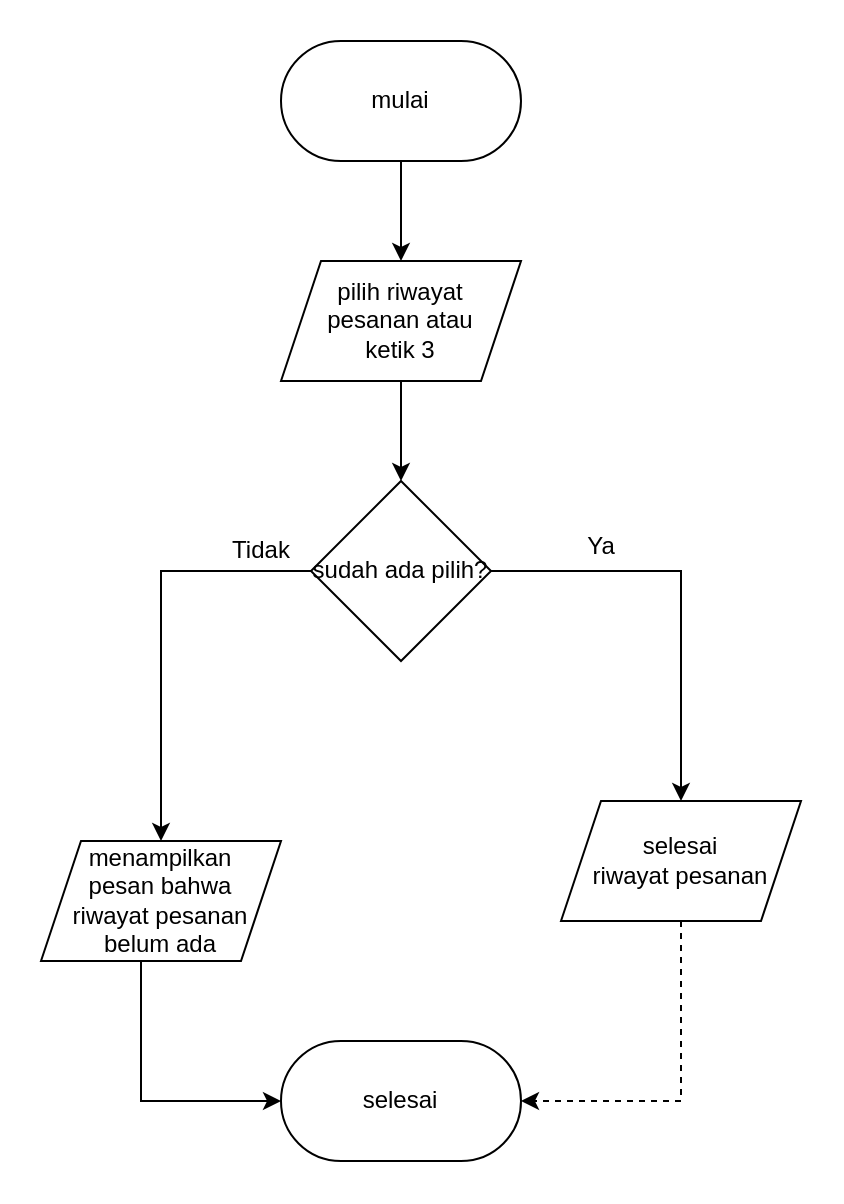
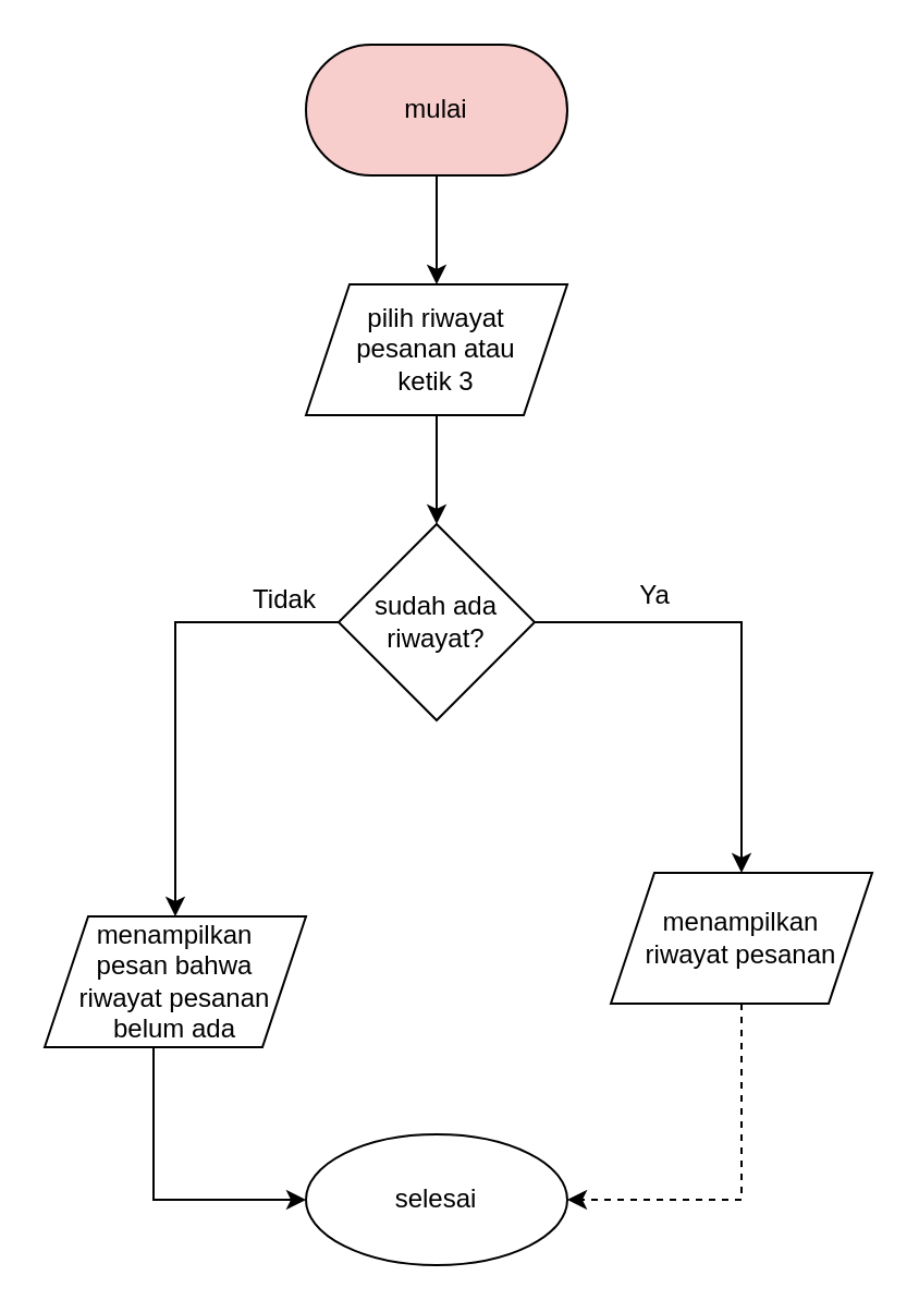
- <mxCell id="3" value="mulai" style="rounded=1;whiteSpace=wrap;html=1;arcSize=50;" vertex="1" parent="1"><mxGeometry x="140" y="20" width="120" height="60" as="geometry" /></mxCell>
+ <mxCell id="3" value="mulai" style="rounded=1;whiteSpace=wrap;html=1;arcSize=50;fillColor=#f8cecc;" vertex="1" parent="1"><mxGeometry x="140" y="20" width="120" height="60" as="geometry" /></mxCell>
- <mxCell id="8" value="sudah ada pilih?" style="rhombus;whiteSpace=wrap;html=1;" vertex="1" parent="1"><mxGeometry x="155" y="240" width="90" height="90" as="geometry" /></mxCell>
+ <mxCell id="8" value="sudah ada riwayat?" style="rhombus;whiteSpace=wrap;html=1;" vertex="1" parent="1"><mxGeometry x="155" y="240" width="90" height="90" as="geometry" /></mxCell>
- <mxCell id="13" value="selesai &lt;br&gt;riwayat pesanan" style="shape=parallelogram;perimeter=parallelogramPerimeter;whiteSpace=wrap;html=1;fixedSize=1;" vertex="1" parent="1"><mxGeometry x="280" y="400" width="120" height="60" as="geometry" /></mxCell>
+ <mxCell id="13" value="menampilkan &lt;br&gt;riwayat pesanan" style="shape=parallelogram;perimeter=parallelogramPerimeter;whiteSpace=wrap;html=1;fixedSize=1;" vertex="1" parent="1"><mxGeometry x="280" y="400" width="120" height="60" as="geometry" /></mxCell>
- <mxCell id="15" value="selesai" style="rounded=1;whiteSpace=wrap;html=1;arcSize=50;" vertex="1" parent="1"><mxGeometry x="140" y="520" width="120" height="60" as="geometry" /></mxCell>
+ <mxCell id="15" value="selesai" style="ellipse;whiteSpace=wrap;html=1;arcSize=50;" vertex="1" parent="1"><mxGeometry x="140" y="520" width="120" height="60" as="geometry" /></mxCell>
